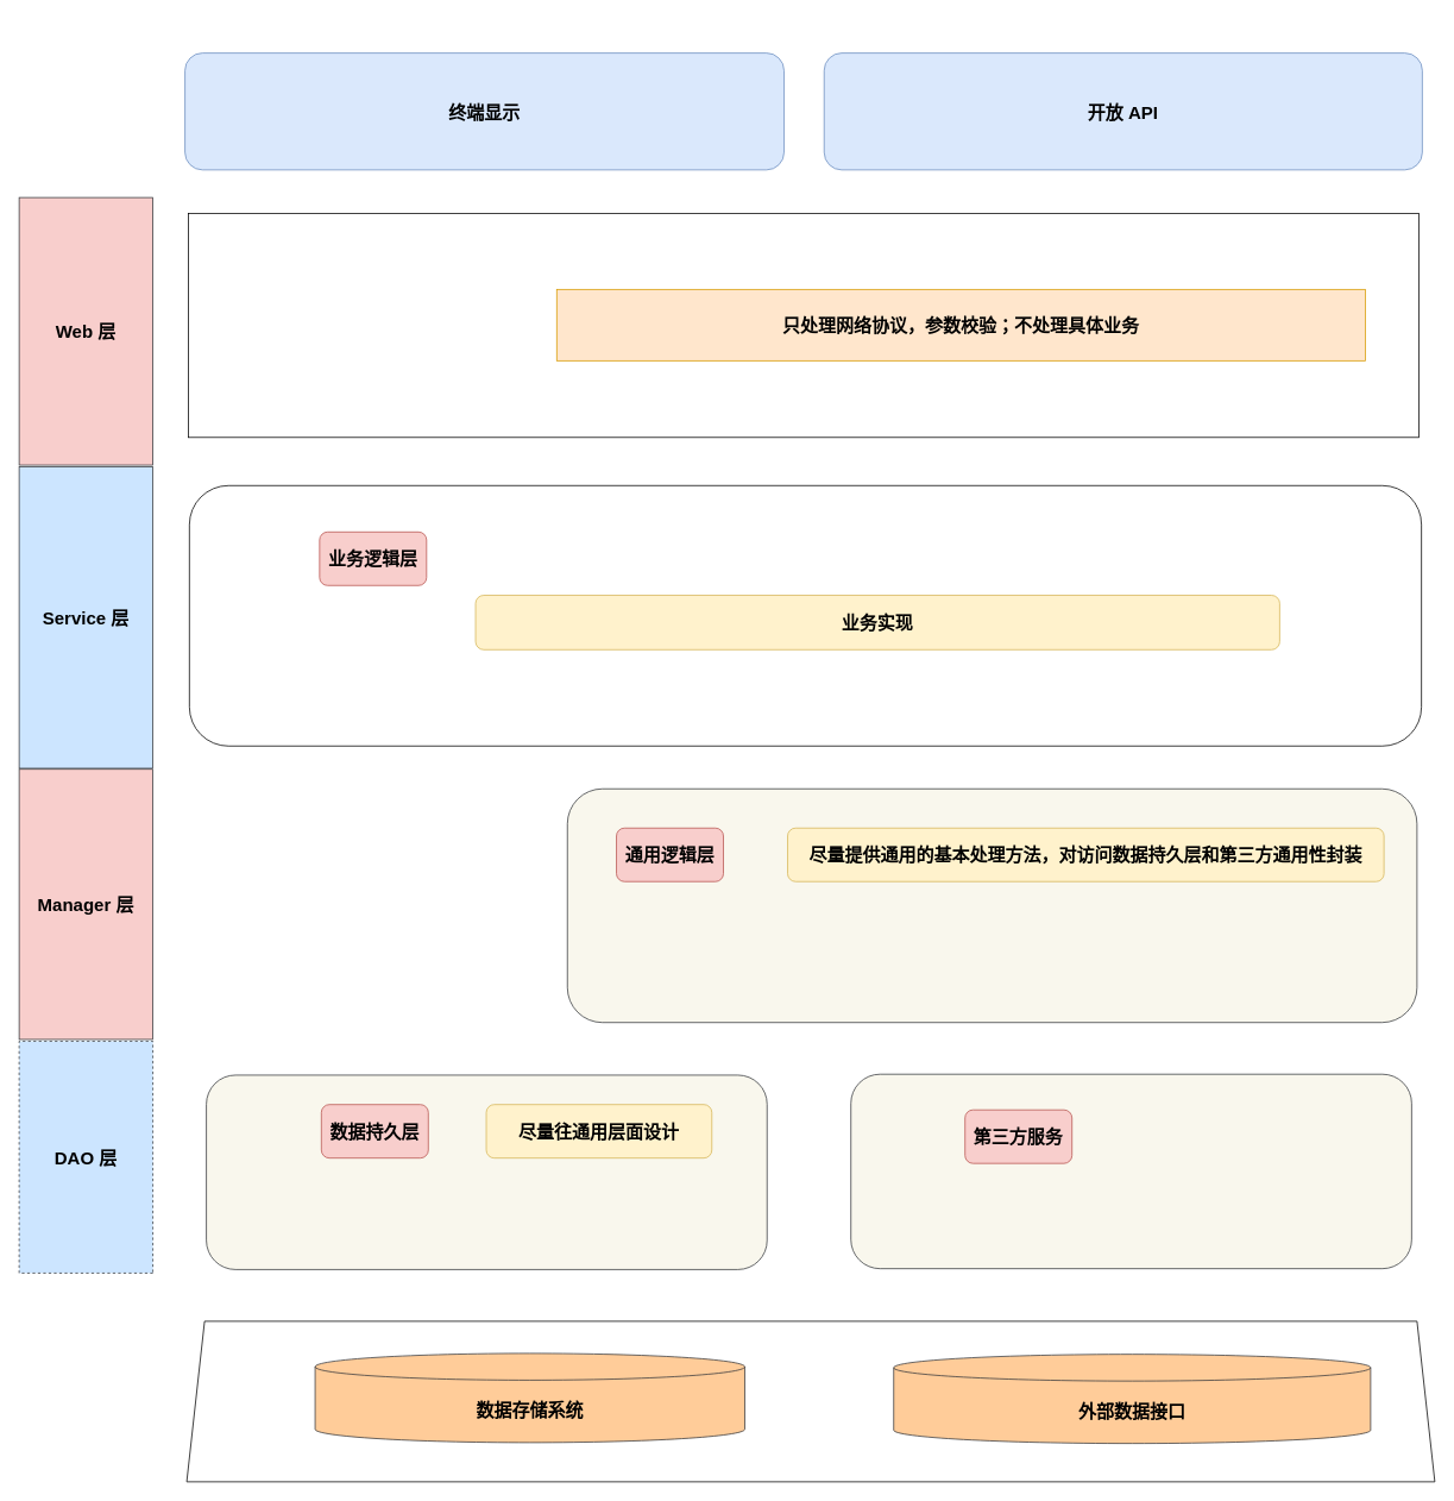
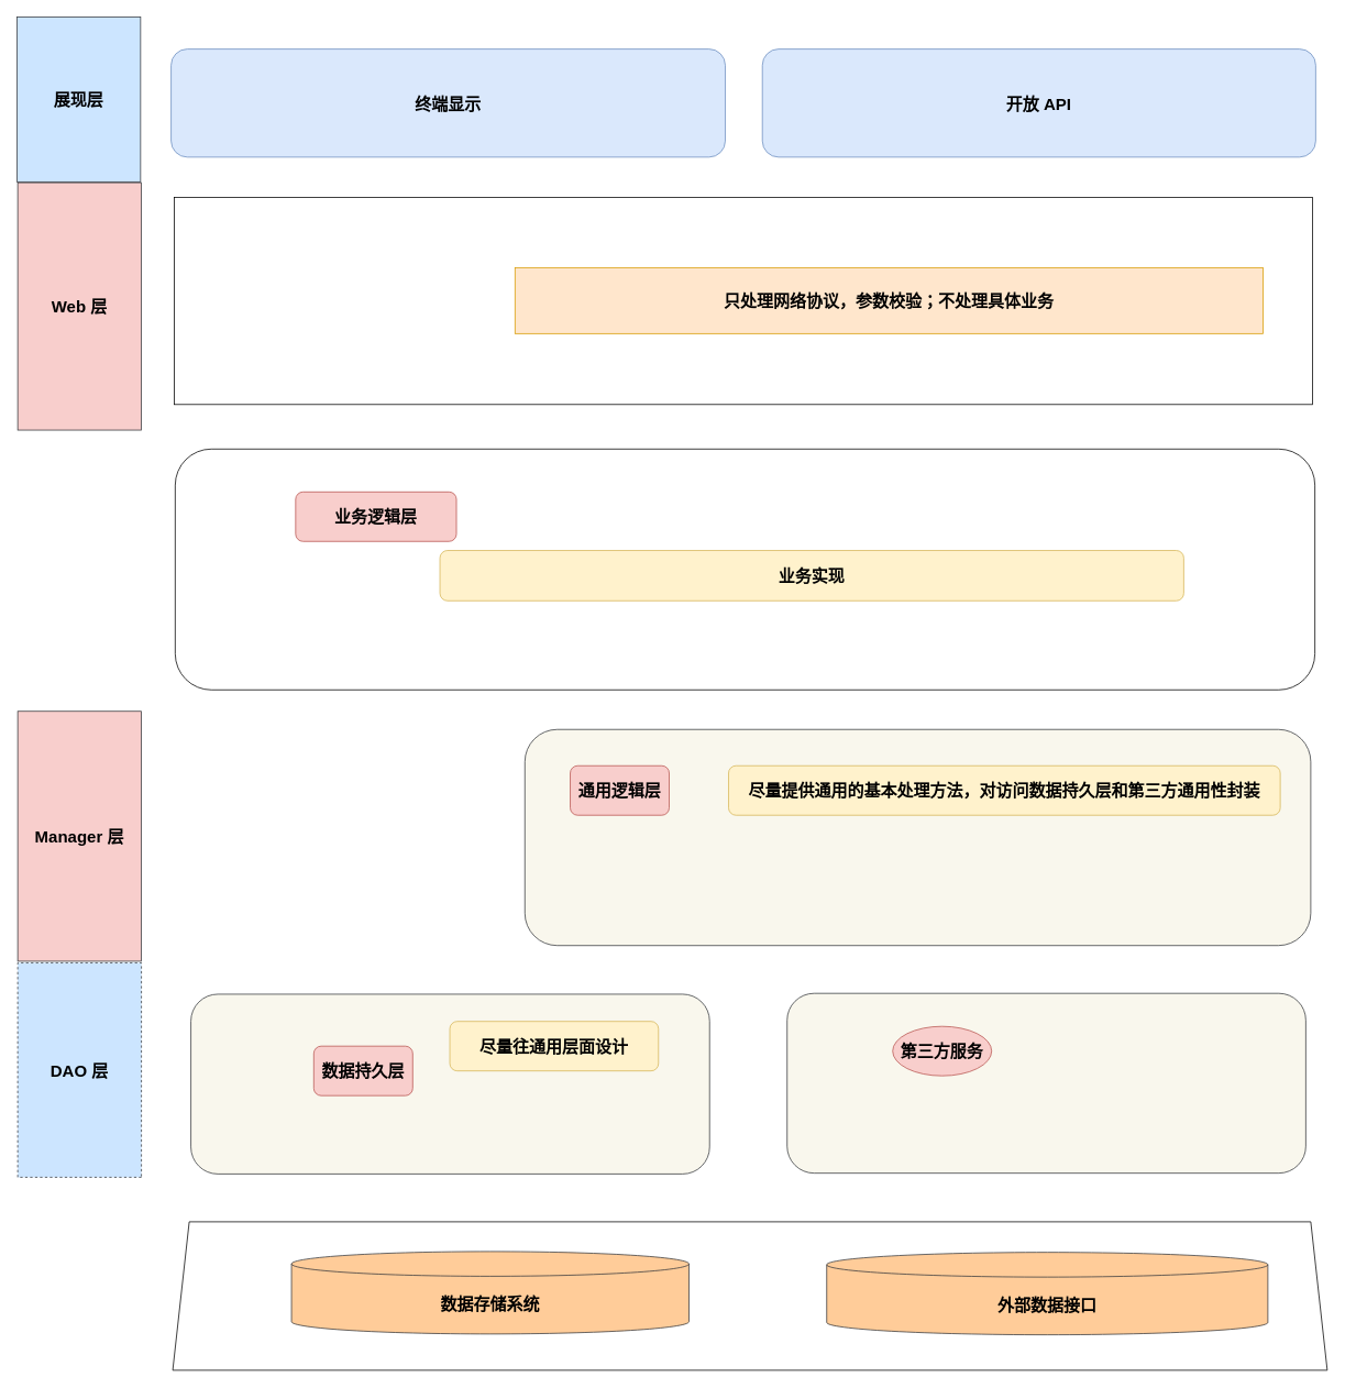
+ <mxCell id="11" value="展现层" style="rounded=0;whiteSpace=wrap;html=1;sketch=0;fontSize=20;fillColor=#cce5ff;strokeColor=#36393d;fontStyle=1;flipH=1;flipV=1;labelBackgroundColor=none;labelBorderColor=none;fontFamily=Helvetica;" parent="1" vertex="1"><mxGeometry x="20" y="20" width="150" height="200" as="geometry" /></mxCell>
- <mxCell id="10" value="&lt;span&gt;业务逻辑层&lt;/span&gt;" style="rounded=1;whiteSpace=wrap;html=1;fontSize=20;fontStyle=1;fillColor=#f8cecc;strokeColor=#b85450;labelBackgroundColor=none;labelBorderColor=none;fontFamily=Helvetica;" parent="1" vertex="1"><mxGeometry x="358" y="596" width="120" height="60" as="geometry" /></mxCell>
+ <mxCell id="10" value="&lt;span&gt;业务逻辑层&lt;/span&gt;" style="rounded=1;whiteSpace=wrap;html=1;fontSize=20;fontStyle=1;fillColor=#f8cecc;strokeColor=#b85450;labelBackgroundColor=none;labelBorderColor=none;fontFamily=Helvetica;" parent="1" vertex="1"><mxGeometry x="358" y="596" width="195" height="60" as="geometry" /></mxCell>
- <mxCell id="19" value="Service 层" style="rounded=0;whiteSpace=wrap;html=1;sketch=0;fontSize=20;fillColor=#cce5ff;strokeColor=#36393d;fontStyle=1;flipH=1;flipV=1;labelBackgroundColor=none;labelBorderColor=none;fontFamily=Helvetica;" vertex="1" parent="1"><mxGeometry x="21" y="523" width="150" height="338" as="geometry" /></mxCell>
- <mxCell id="20" value="数据持久层" style="rounded=1;whiteSpace=wrap;html=1;fontSize=20;fontStyle=1;fillColor=#f8cecc;strokeColor=#b85450;labelBackgroundColor=none;labelBorderColor=none;fontFamily=Helvetica;" vertex="1" parent="1"><mxGeometry x="360" y="1238" width="120" height="60" as="geometry" /></mxCell>
+ <mxCell id="20" value="数据持久层" style="rounded=1;whiteSpace=wrap;html=1;fontSize=20;fontStyle=1;fillColor=#f8cecc;strokeColor=#b85450;labelBackgroundColor=none;labelBorderColor=none;fontFamily=Helvetica;" vertex="1" parent="1"><mxGeometry x="380" y="1268" width="120" height="60" as="geometry" /></mxCell>
- <mxCell id="22" value="第三方服务" style="rounded=1;whiteSpace=wrap;html=1;fontSize=20;fontStyle=1;fillColor=#f8cecc;strokeColor=#b85450;labelBackgroundColor=none;labelBorderColor=none;fontFamily=Helvetica;" vertex="1" parent="1"><mxGeometry x="1082" y="1244" width="120" height="60" as="geometry" /></mxCell>
+ <mxCell id="22" value="第三方服务" style="ellipse;whiteSpace=wrap;html=1;fontSize=20;fontStyle=1;fillColor=#f8cecc;strokeColor=#b85450;labelBackgroundColor=none;labelBorderColor=none;fontFamily=Helvetica;" vertex="1" parent="1"><mxGeometry x="1082" y="1244" width="120" height="60" as="geometry" /></mxCell>
